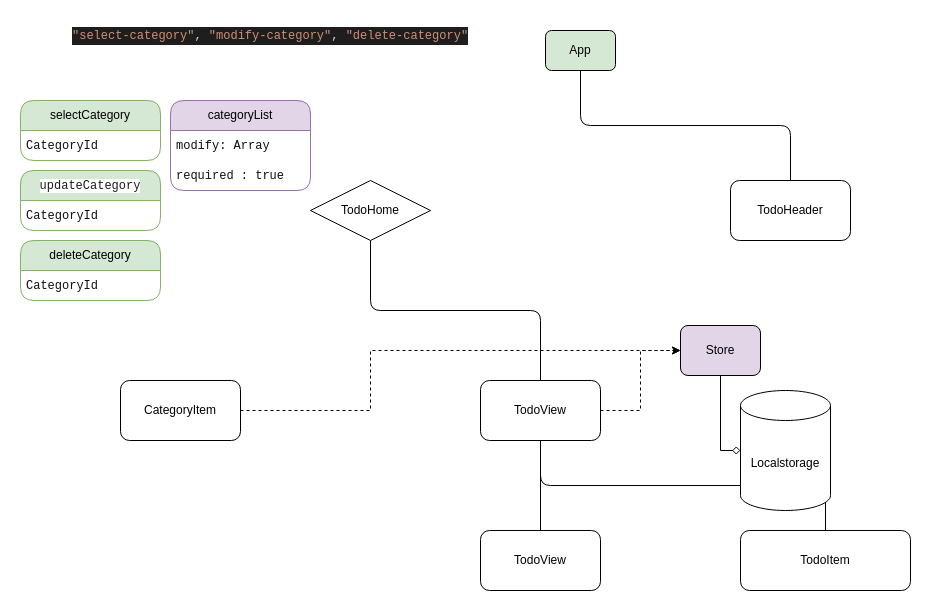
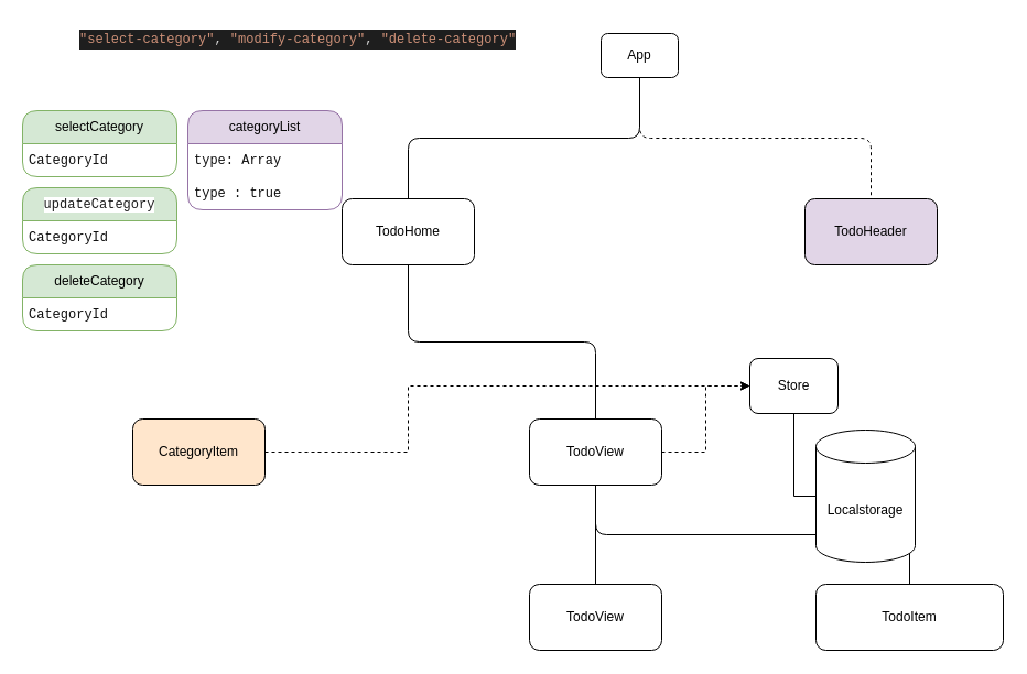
- <mxCell id="4" value="App" style="rounded=1;whiteSpace=wrap;html=1;fillColor=#d5e8d4;" parent="1" vertex="1"><mxGeometry x="545" y="30" width="70" height="40" as="geometry" /></mxCell>
+ <mxCell id="4" value="App" style="rounded=1;whiteSpace=wrap;html=1;" parent="1" vertex="1"><mxGeometry x="545" y="30" width="70" height="40" as="geometry" /></mxCell>
+ <mxCell id="2" style="edgeStyle=orthogonalEdgeStyle;rounded=1;orthogonalLoop=1;jettySize=auto;html=1;exitX=0.5;exitY=1;exitDx=0;exitDy=0;entryX=0.5;entryY=0;entryDx=0;entryDy=0;curved=0;endArrow=none;endFill=0;" parent="1" source="4" target="6" edge="1"><mxGeometry relative="1" as="geometry"><mxPoint x="270" y="250" as="targetPoint" /></mxGeometry></mxCell>
- <mxCell id="3" style="edgeStyle=orthogonalEdgeStyle;rounded=1;orthogonalLoop=1;jettySize=auto;html=1;exitX=0.5;exitY=1;exitDx=0;exitDy=0;entryX=0.5;entryY=0;entryDx=0;entryDy=0;curved=0;endArrow=none;endFill=0;" parent="1" source="4" target="7" edge="1"><mxGeometry relative="1" as="geometry" /></mxCell>
+ <mxCell id="3" style="edgeStyle=orthogonalEdgeStyle;rounded=1;orthogonalLoop=1;jettySize=auto;html=1;exitX=0.5;exitY=1;exitDx=0;exitDy=0;entryX=0.5;entryY=0;entryDx=0;entryDy=0;curved=0;endArrow=none;endFill=0;dashed=1;" parent="1" source="4" target="7" edge="1"><mxGeometry relative="1" as="geometry" /></mxCell>
- <mxCell id="27" value="&lt;div style=&quot;font-family: Menlo, Monaco, &amp;quot;Courier New&amp;quot;, monospace; line-height: 18px;&quot;&gt;&lt;font color=&quot;#0f0f0f&quot;&gt;modify: Array&lt;/font&gt;&lt;/div&gt;" style="text;align=left;verticalAlign=middle;spacingLeft=4;spacingRight=4;overflow=hidden;points=[[0,0.5],[1,0.5]];portConstraint=eastwest;rotatable=0;whiteSpace=wrap;html=1;" vertex="1" parent="26"><mxGeometry y="30" width="140" height="30" as="geometry" /></mxCell>
+ <mxCell id="27" value="&lt;div style=&quot;font-family: Menlo, Monaco, &amp;quot;Courier New&amp;quot;, monospace; line-height: 18px;&quot;&gt;&lt;font color=&quot;#0f0f0f&quot;&gt;type: Array&lt;/font&gt;&lt;/div&gt;" style="text;align=left;verticalAlign=middle;spacingLeft=4;spacingRight=4;overflow=hidden;points=[[0,0.5],[1,0.5]];portConstraint=eastwest;rotatable=0;whiteSpace=wrap;html=1;" vertex="1" parent="26"><mxGeometry y="30" width="140" height="30" as="geometry" /></mxCell>
- <mxCell id="28" value="&lt;div style=&quot;font-family: Menlo, Monaco, &amp;quot;Courier New&amp;quot;, monospace; line-height: 18px;&quot;&gt;&lt;font color=&quot;#0f0f0f&quot;&gt;required : true&lt;/font&gt;&lt;/div&gt;" style="text;align=left;verticalAlign=middle;spacingLeft=4;spacingRight=4;overflow=hidden;points=[[0,0.5],[1,0.5]];portConstraint=eastwest;rotatable=0;whiteSpace=wrap;html=1;" vertex="1" parent="26"><mxGeometry y="60" width="140" height="30" as="geometry" /></mxCell>
+ <mxCell id="28" value="&lt;div style=&quot;font-family: Menlo, Monaco, &amp;quot;Courier New&amp;quot;, monospace; line-height: 18px;&quot;&gt;&lt;font color=&quot;#0f0f0f&quot;&gt;type : true&lt;/font&gt;&lt;/div&gt;" style="text;align=left;verticalAlign=middle;spacingLeft=4;spacingRight=4;overflow=hidden;points=[[0,0.5],[1,0.5]];portConstraint=eastwest;rotatable=0;whiteSpace=wrap;html=1;" vertex="1" parent="26"><mxGeometry y="60" width="140" height="30" as="geometry" /></mxCell>
- <mxCell id="6" value="TodoHome" style="rhombus;whiteSpace=wrap;html=1;" parent="1" vertex="1"><mxGeometry x="310" y="180" width="120" height="60" as="geometry" /></mxCell>
+ <mxCell id="6" value="TodoHome" style="rounded=1;whiteSpace=wrap;html=1;" parent="1" vertex="1"><mxGeometry x="310" y="180" width="120" height="60" as="geometry" /></mxCell>
- <mxCell id="7" value="TodoHeader" style="rounded=1;whiteSpace=wrap;html=1;" parent="1" vertex="1"><mxGeometry x="730" y="180" width="120" height="60" as="geometry" /></mxCell>
+ <mxCell id="7" value="TodoHeader" style="rounded=1;whiteSpace=wrap;html=1;fillColor=#e1d5e7;" parent="1" vertex="1"><mxGeometry x="730" y="180" width="120" height="60" as="geometry" /></mxCell>
- <mxCell id="16" value="Store" style="rounded=1;whiteSpace=wrap;html=1;fillColor=#e1d5e7;" vertex="1" parent="1"><mxGeometry x="680" y="325" width="80" height="50" as="geometry" /></mxCell>
+ <mxCell id="16" value="Store" style="rounded=1;whiteSpace=wrap;html=1;" vertex="1" parent="1"><mxGeometry x="680" y="325" width="80" height="50" as="geometry" /></mxCell>
- <mxCell id="9" value="CategoryItem" style="rounded=1;whiteSpace=wrap;html=1;" parent="1" vertex="1"><mxGeometry x="120" y="380" width="120" height="60" as="geometry" /></mxCell>
+ <mxCell id="9" value="CategoryItem" style="rounded=1;whiteSpace=wrap;html=1;fillColor=#ffe6cc;" parent="1" vertex="1"><mxGeometry x="120" y="380" width="120" height="60" as="geometry" /></mxCell>
- <mxCell id="8" style="edgeStyle=orthogonalEdgeStyle;rounded=0;orthogonalLoop=1;jettySize=auto;html=1;exitX=1;exitY=0.5;exitDx=0;exitDy=0;entryX=0;entryY=0.5;entryDx=0;entryDy=0;dashed=1;endArrow=open;" edge="1" parent="1" source="9" target="16"><mxGeometry relative="1" as="geometry"><Array as="points"><mxPoint x="370" y="410" /><mxPoint x="370" y="350" /></Array></mxGeometry></mxCell>
+ <mxCell id="8" style="edgeStyle=orthogonalEdgeStyle;rounded=0;orthogonalLoop=1;jettySize=auto;html=1;exitX=1;exitY=0.5;exitDx=0;exitDy=0;entryX=0;entryY=0.5;entryDx=0;entryDy=0;dashed=1;" edge="1" parent="1" source="9" target="16"><mxGeometry relative="1" as="geometry"><Array as="points"><mxPoint x="370" y="410" /><mxPoint x="370" y="350" /></Array></mxGeometry></mxCell>
- <mxCell id="18" style="edgeStyle=orthogonalEdgeStyle;rounded=0;orthogonalLoop=1;jettySize=auto;html=1;entryX=0;entryY=0.5;entryDx=0;entryDy=0;entryPerimeter=0;endArrow=diamond;endFill=0;" edge="1" parent="1" source="16" target="17"><mxGeometry relative="1" as="geometry" /></mxCell>
+ <mxCell id="18" style="edgeStyle=orthogonalEdgeStyle;rounded=0;orthogonalLoop=1;jettySize=auto;html=1;entryX=0;entryY=0.5;entryDx=0;entryDy=0;entryPerimeter=0;endArrow=none;endFill=0;" edge="1" parent="1" source="16" target="17"><mxGeometry relative="1" as="geometry" /></mxCell>
